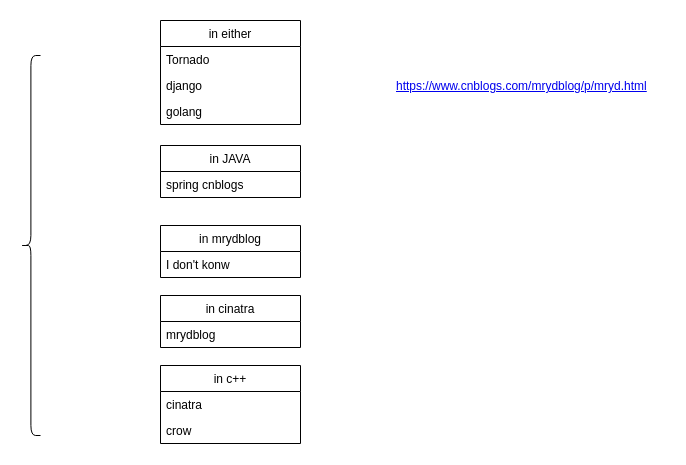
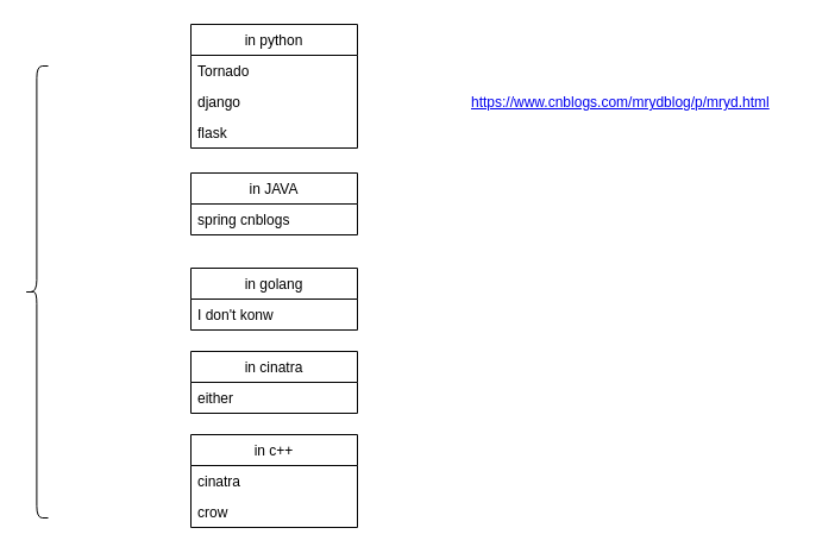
- <mxCell id="3" value="in either" style="swimlane;fontStyle=0;childLayout=stackLayout;horizontal=1;startSize=26;fillColor=none;horizontalStack=0;resizeParent=1;resizeParentMax=0;resizeLast=0;collapsible=1;marginBottom=0;" parent="1" vertex="1"><mxGeometry x="160" y="20" width="140" height="104" as="geometry" /></mxCell>
+ <mxCell id="3" value="in python" style="swimlane;fontStyle=0;childLayout=stackLayout;horizontal=1;startSize=26;fillColor=none;horizontalStack=0;resizeParent=1;resizeParentMax=0;resizeLast=0;collapsible=1;marginBottom=0;" parent="1" vertex="1"><mxGeometry x="160" y="20" width="140" height="104" as="geometry" /></mxCell>
- <mxCell id="6" value="golang" style="text;strokeColor=none;fillColor=none;align=left;verticalAlign=top;spacingLeft=4;spacingRight=4;overflow=hidden;rotatable=0;points=[[0,0.5],[1,0.5]];portConstraint=eastwest;" parent="3" vertex="1"><mxGeometry y="78" width="140" height="26" as="geometry" /></mxCell>
+ <mxCell id="6" value="flask" style="text;strokeColor=none;fillColor=none;align=left;verticalAlign=top;spacingLeft=4;spacingRight=4;overflow=hidden;rotatable=0;points=[[0,0.5],[1,0.5]];portConstraint=eastwest;" parent="3" vertex="1"><mxGeometry y="78" width="140" height="26" as="geometry" /></mxCell>
- <mxCell id="9" value="in mrydblog" style="swimlane;fontStyle=0;childLayout=stackLayout;horizontal=1;startSize=26;fillColor=none;horizontalStack=0;resizeParent=1;resizeParentMax=0;resizeLast=0;collapsible=1;marginBottom=0;" parent="1" vertex="1"><mxGeometry x="160" y="225" width="140" height="52" as="geometry" /></mxCell>
+ <mxCell id="9" value="in golang" style="swimlane;fontStyle=0;childLayout=stackLayout;horizontal=1;startSize=26;fillColor=none;horizontalStack=0;resizeParent=1;resizeParentMax=0;resizeLast=0;collapsible=1;marginBottom=0;" parent="1" vertex="1"><mxGeometry x="160" y="225" width="140" height="52" as="geometry" /></mxCell>
- <mxCell id="12" value="mrydblog" style="text;strokeColor=none;fillColor=none;align=left;verticalAlign=top;spacingLeft=4;spacingRight=4;overflow=hidden;rotatable=0;points=[[0,0.5],[1,0.5]];portConstraint=eastwest;" parent="11" vertex="1"><mxGeometry y="26" width="140" height="26" as="geometry" /></mxCell>
+ <mxCell id="12" value="either" style="text;strokeColor=none;fillColor=none;align=left;verticalAlign=top;spacingLeft=4;spacingRight=4;overflow=hidden;rotatable=0;points=[[0,0.5],[1,0.5]];portConstraint=eastwest;" parent="11" vertex="1"><mxGeometry y="26" width="140" height="26" as="geometry" /></mxCell>
